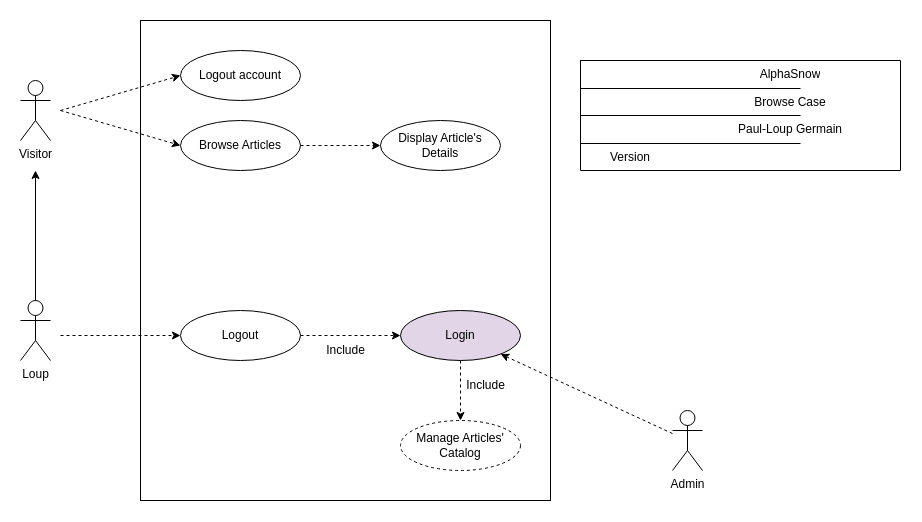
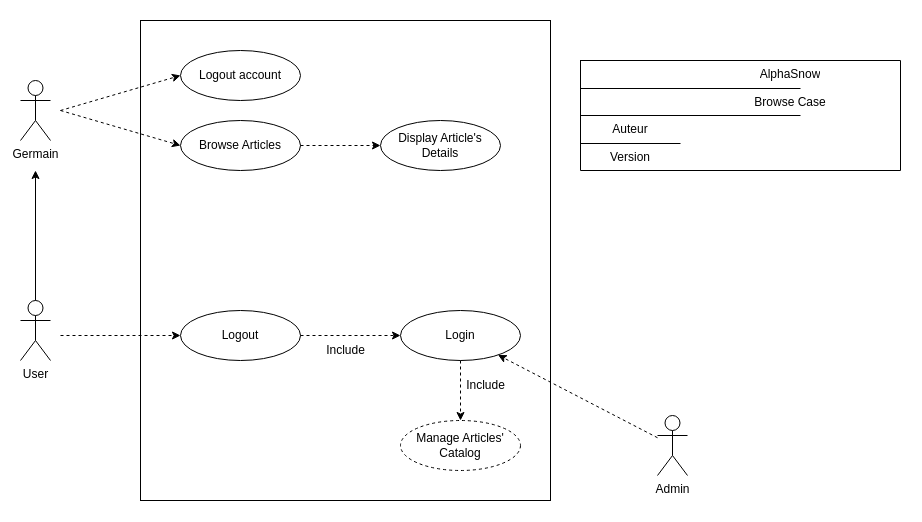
+ <mxCell id="9" value="Auteur" style="shape=partialRectangle;html=1;whiteSpace=wrap;connectable=0;overflow=hidden;fillColor=none;top=0;left=0;bottom=0;right=0;" parent="8" vertex="1"><mxGeometry width="100" height="28" as="geometry" /></mxCell>
- <mxCell id="10" value="Paul-Loup Germain" style="shape=partialRectangle;html=1;whiteSpace=wrap;connectable=0;overflow=hidden;fillColor=none;top=0;left=0;bottom=0;right=0;" parent="8" vertex="1"><mxGeometry x="100" width="220" height="28" as="geometry" /></mxCell>
- <mxCell id="13" value="Visitor" style="shape=umlActor;verticalLabelPosition=bottom;verticalAlign=top;html=1;outlineConnect=0;" parent="1" vertex="1"><mxGeometry x="20" y="80" width="30" height="60" as="geometry" /></mxCell>
+ <mxCell id="13" value="Germain" style="shape=umlActor;verticalLabelPosition=bottom;verticalAlign=top;html=1;outlineConnect=0;" parent="1" vertex="1"><mxGeometry x="20" y="80" width="30" height="60" as="geometry" /></mxCell>
- <mxCell id="20" value="Login" style="ellipse;whiteSpace=wrap;html=1;fillColor=#e1d5e7;" parent="1" vertex="1"><mxGeometry x="400" y="310" width="120" height="50" as="geometry" /></mxCell>
+ <mxCell id="20" value="Login" style="ellipse;whiteSpace=wrap;html=1;" parent="1" vertex="1"><mxGeometry x="400" y="310" width="120" height="50" as="geometry" /></mxCell>
- <mxCell id="17" value="Loup" style="shape=umlActor;verticalLabelPosition=bottom;verticalAlign=top;html=1;outlineConnect=0;" parent="1" vertex="1"><mxGeometry x="20" y="300" width="30" height="60" as="geometry" /></mxCell>
+ <mxCell id="17" value="User" style="shape=umlActor;verticalLabelPosition=bottom;verticalAlign=top;html=1;outlineConnect=0;" parent="1" vertex="1"><mxGeometry x="20" y="300" width="30" height="60" as="geometry" /></mxCell>
- <mxCell id="21" value="Admin" style="shape=umlActor;verticalLabelPosition=bottom;verticalAlign=top;html=1;outlineConnect=0;" parent="1" vertex="1"><mxGeometry x="672" y="410" width="30" height="60" as="geometry" /></mxCell>
+ <mxCell id="21" value="Admin" style="shape=umlActor;verticalLabelPosition=bottom;verticalAlign=top;html=1;outlineConnect=0;" parent="1" vertex="1"><mxGeometry x="657" y="415" width="30" height="60" as="geometry" /></mxCell>
